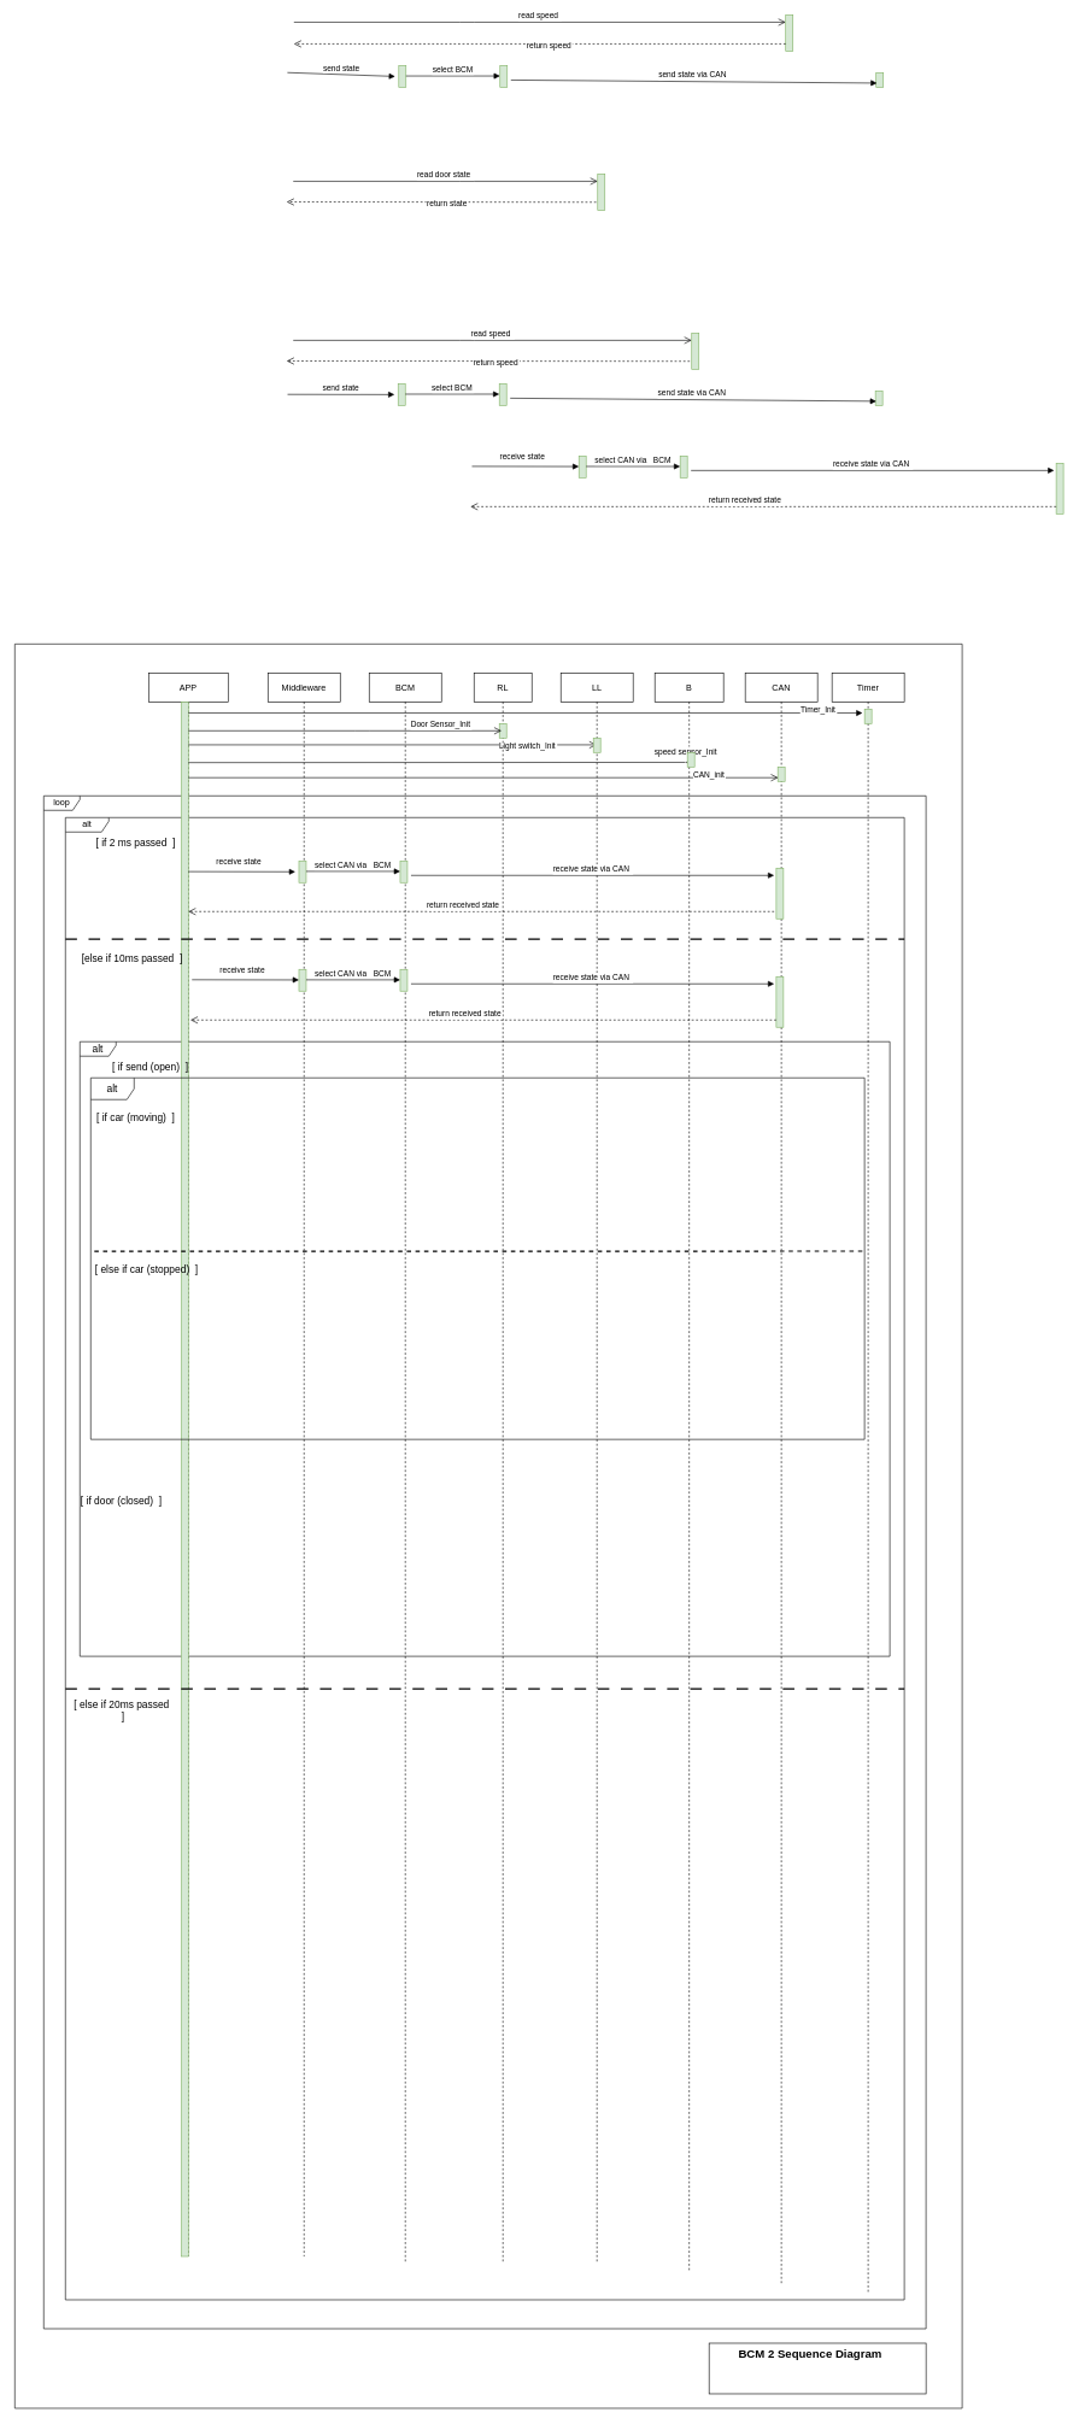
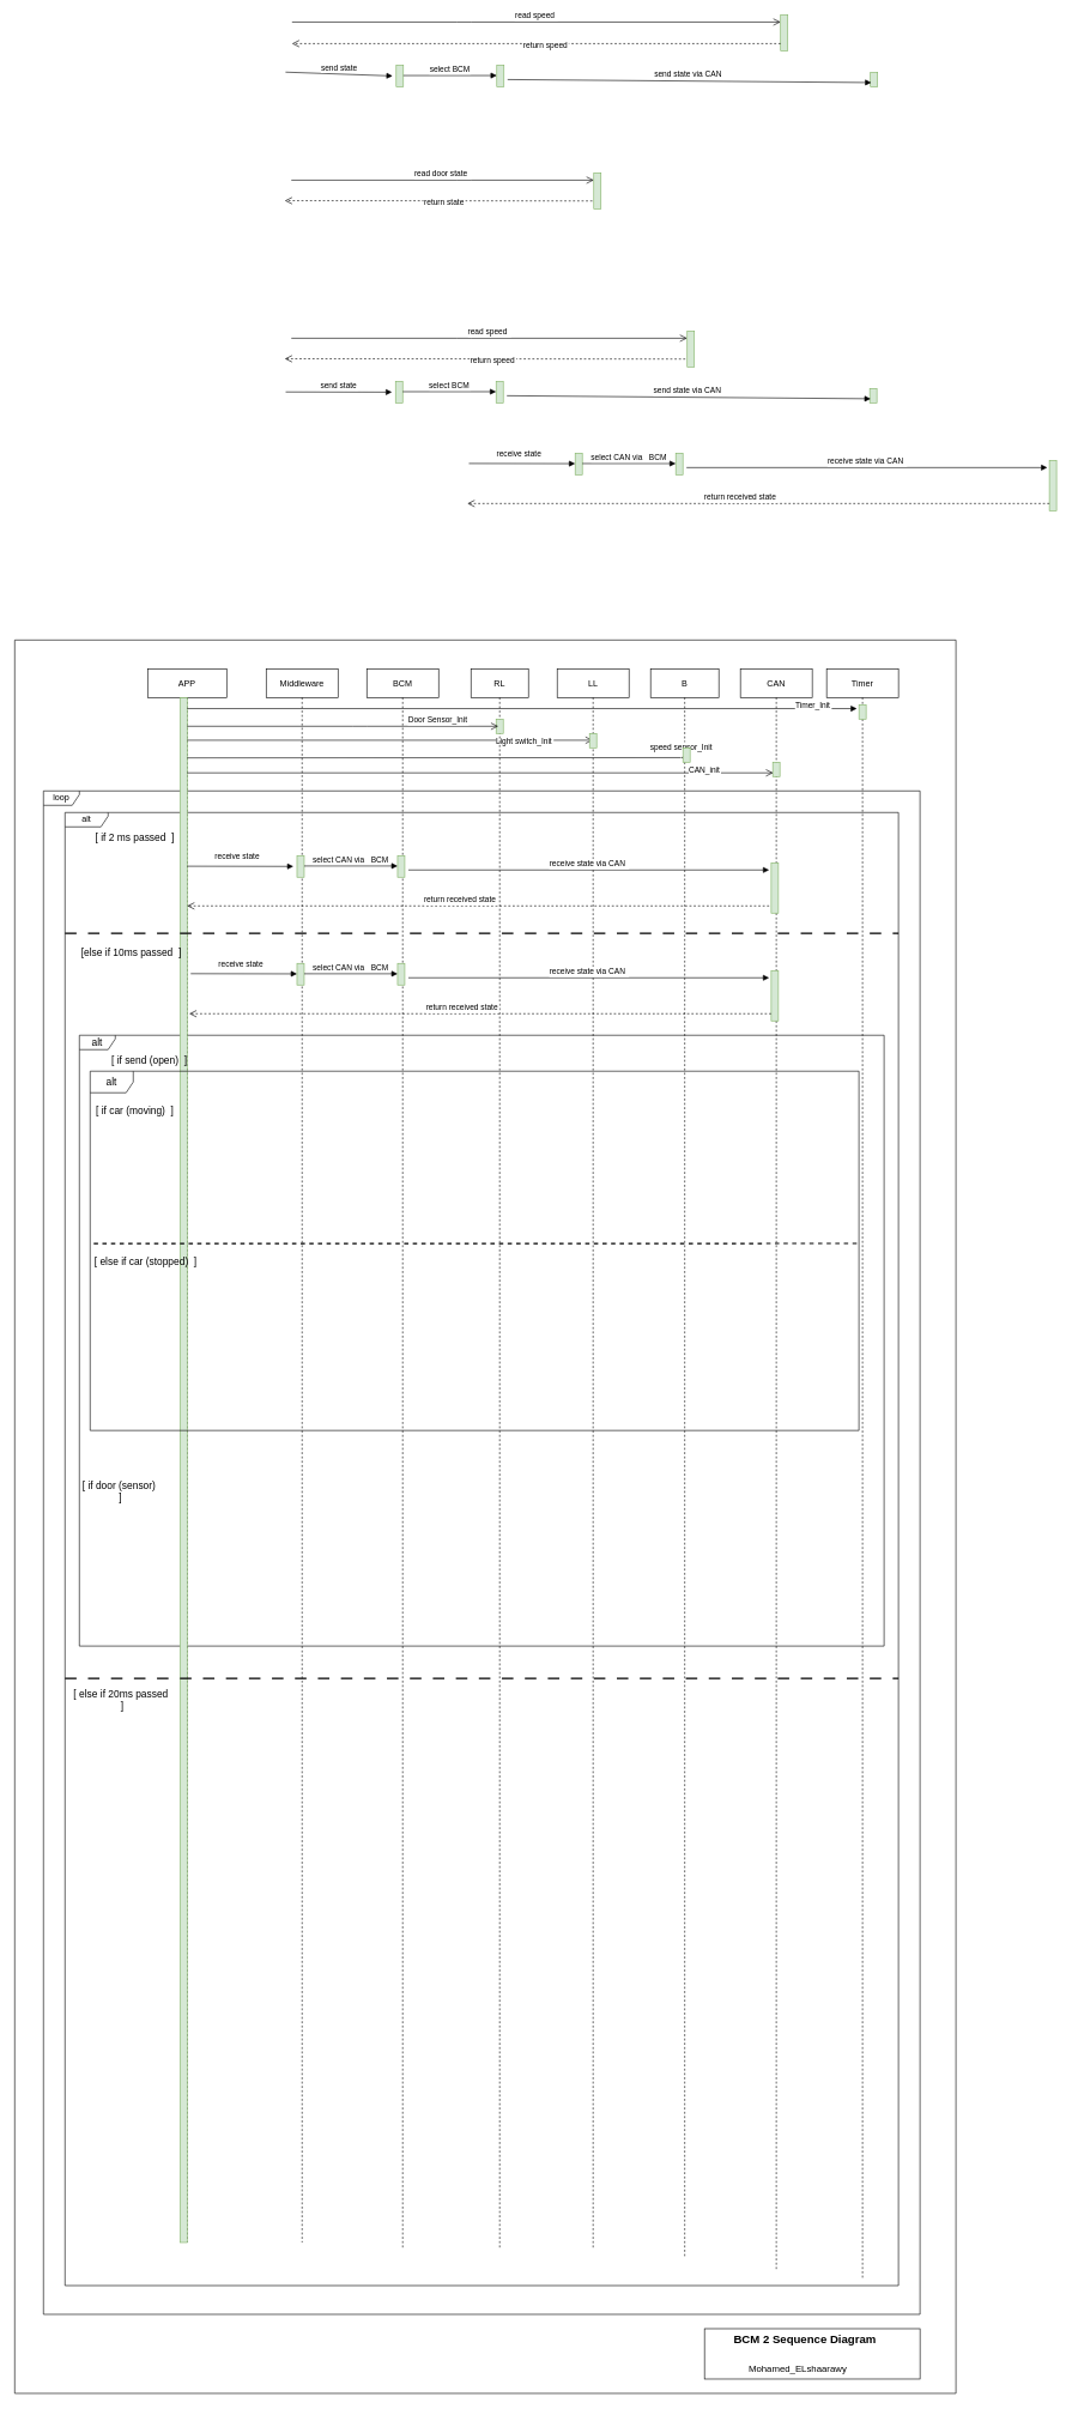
- <mxCell id="44" value="&lt;font style=&quot;font-size: 14px;&quot;&gt;[ if door (closed)&amp;nbsp; ]&lt;/font&gt;" style="text;html=1;strokeColor=none;fillColor=none;align=center;verticalAlign=middle;whiteSpace=wrap;rounded=0;" vertex="1" parent="5"><mxGeometry x="90" y="1170" width="115" height="30" as="geometry" /></mxCell>
+ <mxCell id="44" value="&lt;font style=&quot;font-size: 14px;&quot;&gt;[ if door (sensor)&amp;nbsp; ]&lt;/font&gt;" style="text;html=1;strokeColor=none;fillColor=none;align=center;verticalAlign=middle;whiteSpace=wrap;rounded=0;" vertex="1" parent="5"><mxGeometry x="90" y="1170" width="115" height="30" as="geometry" /></mxCell>
+ <mxCell id="7" value="&lt;font style=&quot;font-size: 13px;&quot;&gt;Mohamed_ELshaarawy&lt;/font&gt;" style="text;html=1;strokeColor=none;fillColor=none;align=center;verticalAlign=middle;whiteSpace=wrap;rounded=0;fontSize=16;fontColor=#000000;" vertex="1" parent="5"><mxGeometry x="1020" y="2390" width="140" height="30" as="geometry" /></mxCell>
